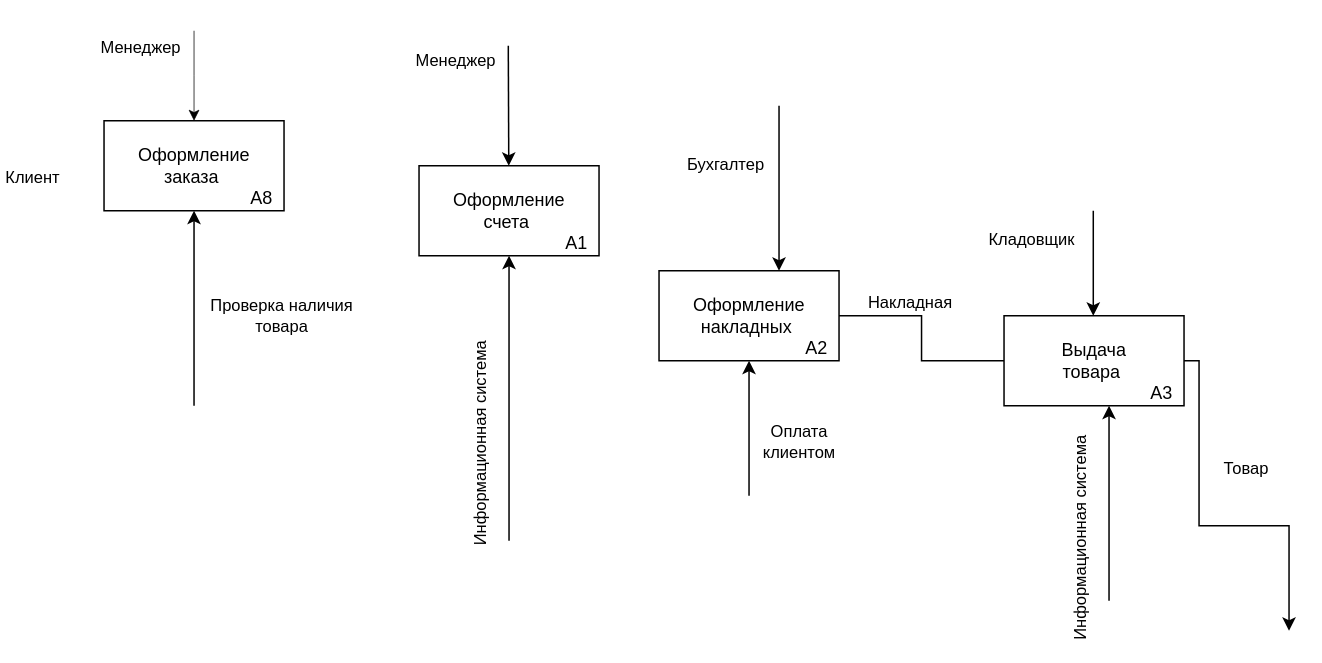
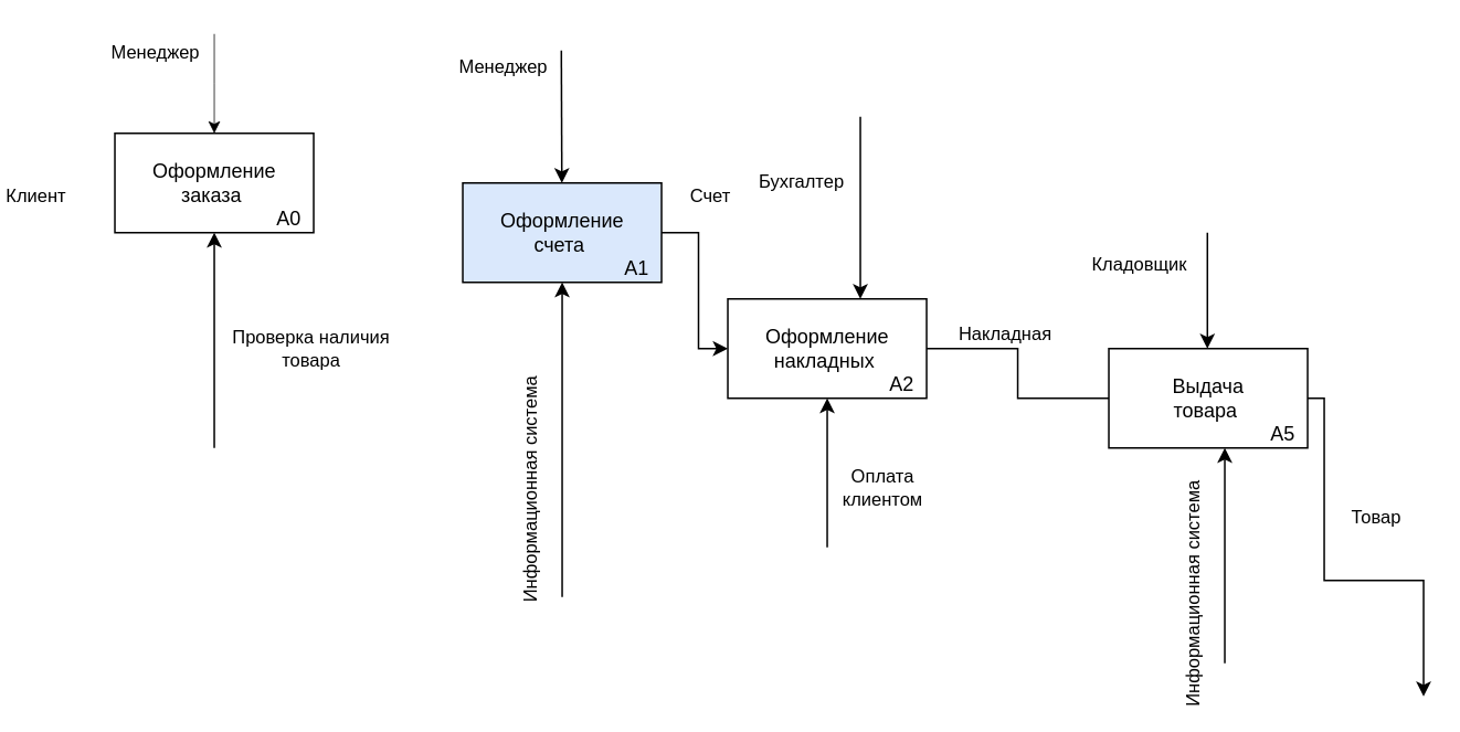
- <mxCell id="2" value="&lt;br&gt;Оформление&lt;br&gt;заказа&amp;nbsp;&lt;br&gt;&amp;nbsp; &amp;nbsp; &amp;nbsp; &amp;nbsp; &amp;nbsp; &amp;nbsp; &amp;nbsp; &amp;nbsp; &amp;nbsp; &amp;nbsp; &amp;nbsp; &amp;nbsp; &amp;nbsp; &amp;nbsp;А8" style="html=1;whiteSpace=wrap;" vertex="1" parent="1"><mxGeometry x="68.69" y="80" width="120" height="60" as="geometry" /></mxCell>
+ <mxCell id="2" value="&lt;br&gt;Оформление&lt;br&gt;заказа&amp;nbsp;&lt;br&gt;&amp;nbsp; &amp;nbsp; &amp;nbsp; &amp;nbsp; &amp;nbsp; &amp;nbsp; &amp;nbsp; &amp;nbsp; &amp;nbsp; &amp;nbsp; &amp;nbsp; &amp;nbsp; &amp;nbsp; &amp;nbsp;А0" style="html=1;whiteSpace=wrap;" vertex="1" parent="1"><mxGeometry x="68.69" y="80" width="120" height="60" as="geometry" /></mxCell>
- <mxCell id="9" value="&lt;br&gt;Оформление&lt;br&gt;счета&amp;nbsp;&lt;br&gt;&amp;nbsp; &amp;nbsp; &amp;nbsp; &amp;nbsp; &amp;nbsp; &amp;nbsp; &amp;nbsp; &amp;nbsp; &amp;nbsp; &amp;nbsp; &amp;nbsp; &amp;nbsp; &amp;nbsp; &amp;nbsp;А1" style="html=1;whiteSpace=wrap;" vertex="1" parent="1"><mxGeometry x="278.69" y="110" width="120" height="60" as="geometry" /></mxCell>
+ <mxCell id="9" value="&lt;br&gt;Оформление&lt;br&gt;счета&amp;nbsp;&lt;br&gt;&amp;nbsp; &amp;nbsp; &amp;nbsp; &amp;nbsp; &amp;nbsp; &amp;nbsp; &amp;nbsp; &amp;nbsp; &amp;nbsp; &amp;nbsp; &amp;nbsp; &amp;nbsp; &amp;nbsp; &amp;nbsp;А1" style="html=1;whiteSpace=wrap;fillColor=#dae8fc;" vertex="1" parent="1"><mxGeometry x="278.69" y="110" width="120" height="60" as="geometry" /></mxCell>
+ <mxCell id="7" style="edgeStyle=orthogonalEdgeStyle;rounded=0;orthogonalLoop=1;jettySize=auto;html=1;entryX=0;entryY=0.5;entryDx=0;entryDy=0;" edge="1" parent="1" source="9" target="14"><mxGeometry relative="1" as="geometry"><Array as="points"><mxPoint x="421" y="140" /><mxPoint x="421" y="210" /></Array></mxGeometry></mxCell>
+ <mxCell id="8" value="Счет" style="edgeLabel;html=1;align=center;verticalAlign=middle;resizable=0;points=[];" connectable="0" vertex="1" parent="7"><mxGeometry x="-0.581" y="1" relative="1" as="geometry"><mxPoint x="5" y="-23" as="offset" /></mxGeometry></mxCell>
- <mxCell id="22" value="&lt;br&gt;Выдача&lt;br&gt;товара&amp;nbsp;&lt;br&gt;&amp;nbsp; &amp;nbsp; &amp;nbsp; &amp;nbsp; &amp;nbsp; &amp;nbsp; &amp;nbsp; &amp;nbsp; &amp;nbsp; &amp;nbsp; &amp;nbsp; &amp;nbsp; &amp;nbsp; &amp;nbsp;А3" style="html=1;whiteSpace=wrap;" vertex="1" parent="1"><mxGeometry x="668.69" y="210" width="120" height="60" as="geometry" /></mxCell>
+ <mxCell id="22" value="&lt;br&gt;Выдача&lt;br&gt;товара&amp;nbsp;&lt;br&gt;&amp;nbsp; &amp;nbsp; &amp;nbsp; &amp;nbsp; &amp;nbsp; &amp;nbsp; &amp;nbsp; &amp;nbsp; &amp;nbsp; &amp;nbsp; &amp;nbsp; &amp;nbsp; &amp;nbsp; &amp;nbsp;А5" style="html=1;whiteSpace=wrap;" vertex="1" parent="1"><mxGeometry x="668.69" y="210" width="120" height="60" as="geometry" /></mxCell>
